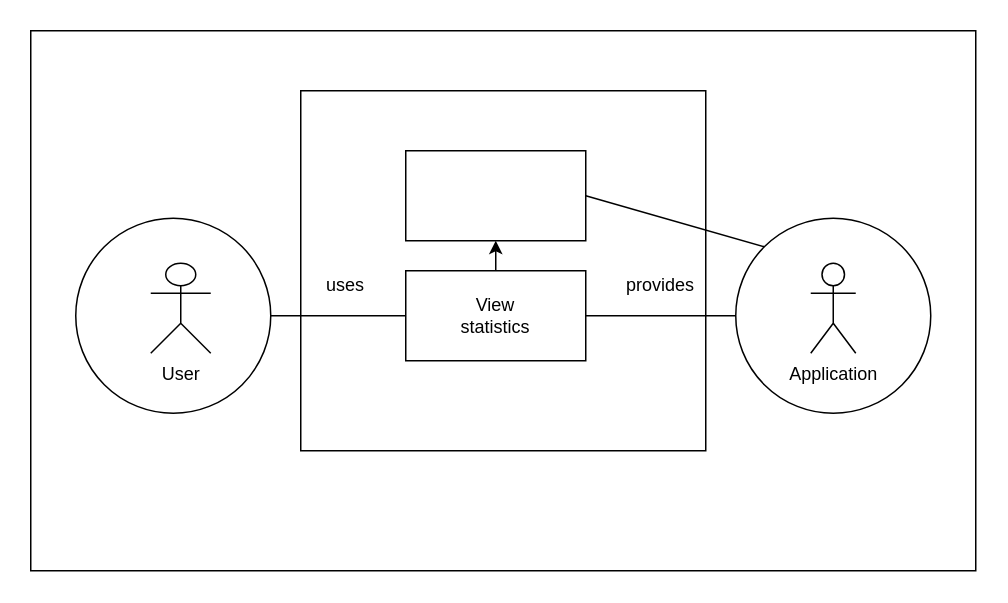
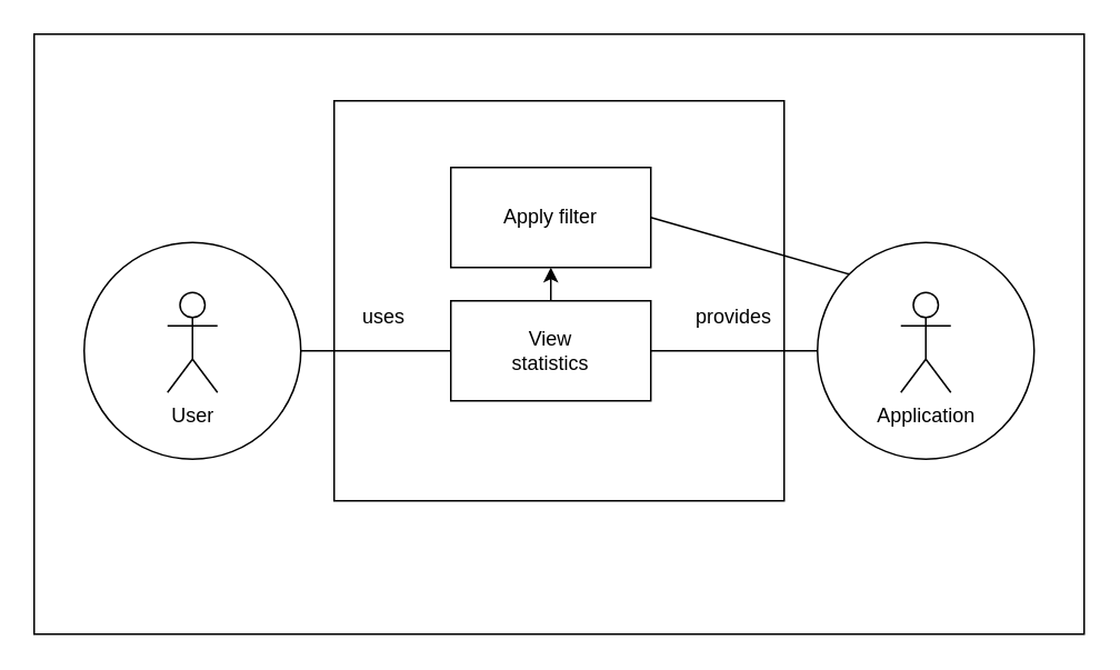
+ <mxCell id="15" value="Apply filter" style="text;html=1;strokeColor=none;fillColor=none;align=center;verticalAlign=middle;whiteSpace=wrap;rounded=0;" vertex="1" parent="1"><mxGeometry x="300" y="115" width="60" height="30" as="geometry" /></mxCell>
- <mxCell id="7" value="User" style="shape=umlActor;verticalLabelPosition=bottom;verticalAlign=top;html=1;outlineConnect=0;" vertex="1" parent="1"><mxGeometry x="100" y="175" width="40" height="60" as="geometry" /></mxCell>
+ <mxCell id="7" value="User" style="shape=umlActor;verticalLabelPosition=bottom;verticalAlign=top;html=1;outlineConnect=0;" vertex="1" parent="1"><mxGeometry x="100" y="175" width="30" height="60" as="geometry" /></mxCell>
